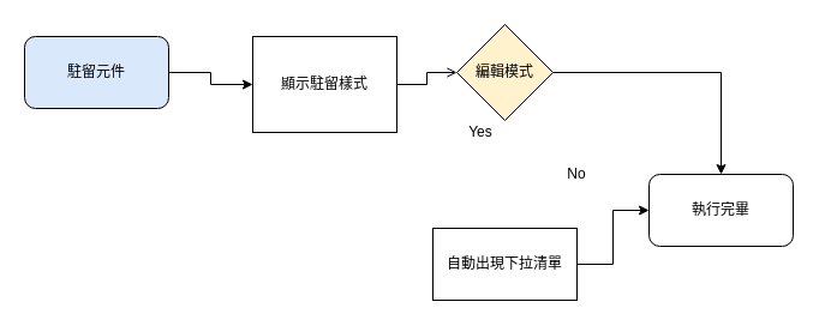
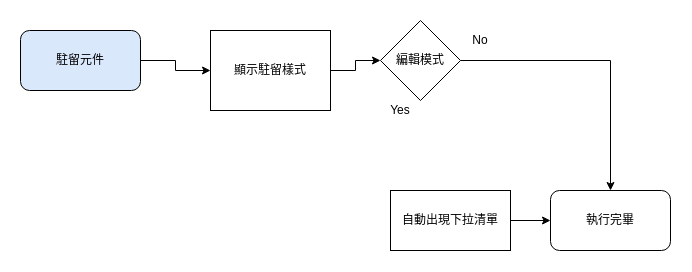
- <mxCell id="9" style="edgeStyle=orthogonalEdgeStyle;rounded=0;orthogonalLoop=1;jettySize=auto;html=1;endArrow=open;" parent="1" source="10" target="5" edge="1"><mxGeometry relative="1" as="geometry" /></mxCell>
+ <mxCell id="9" style="edgeStyle=orthogonalEdgeStyle;rounded=0;orthogonalLoop=1;jettySize=auto;html=1;" parent="1" source="10" target="5" edge="1"><mxGeometry relative="1" as="geometry" /></mxCell>
- <mxCell id="5" value="編輯模式" style="rhombus;whiteSpace=wrap;html=1;fillColor=#fff2cc;" parent="1" vertex="1"><mxGeometry x="380" y="20" width="80" height="80" as="geometry" /></mxCell>
+ <mxCell id="5" value="編輯模式" style="rhombus;whiteSpace=wrap;html=1;" parent="1" vertex="1"><mxGeometry x="380" y="20" width="80" height="80" as="geometry" /></mxCell>
- <mxCell id="12" value="No" style="text;html=1;strokeColor=none;fillColor=none;align=center;verticalAlign=middle;whiteSpace=wrap;rounded=0;" parent="1" vertex="1"><mxGeometry x="460" y="135" width="40" height="20" as="geometry" /></mxCell>
+ <mxCell id="12" value="No" style="text;html=1;strokeColor=none;fillColor=none;align=center;verticalAlign=middle;whiteSpace=wrap;rounded=0;" parent="1" vertex="1"><mxGeometry x="460" y="30" width="40" height="20" as="geometry" /></mxCell>
- <mxCell id="8" value="執行完畢" style="rounded=1;whiteSpace=wrap;html=1;" parent="1" vertex="1"><mxGeometry x="540" y="145" width="120" height="60" as="geometry" /></mxCell>
+ <mxCell id="8" value="執行完畢" style="rounded=1;whiteSpace=wrap;html=1;" parent="1" vertex="1"><mxGeometry x="550" y="190" width="120" height="60" as="geometry" /></mxCell>
- <mxCell id="7" value="自動出現下拉清單" style="whiteSpace=wrap;html=1;" parent="1" vertex="1"><mxGeometry x="360" y="190" width="120" height="60" as="geometry" /></mxCell>
+ <mxCell id="7" value="自動出現下拉清單" style="whiteSpace=wrap;html=1;" parent="1" vertex="1"><mxGeometry x="390" y="190" width="120" height="60" as="geometry" /></mxCell>
